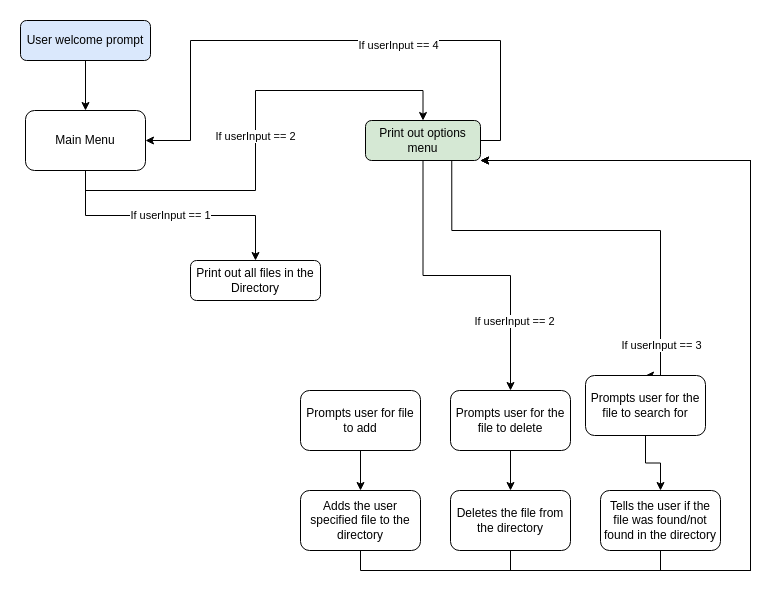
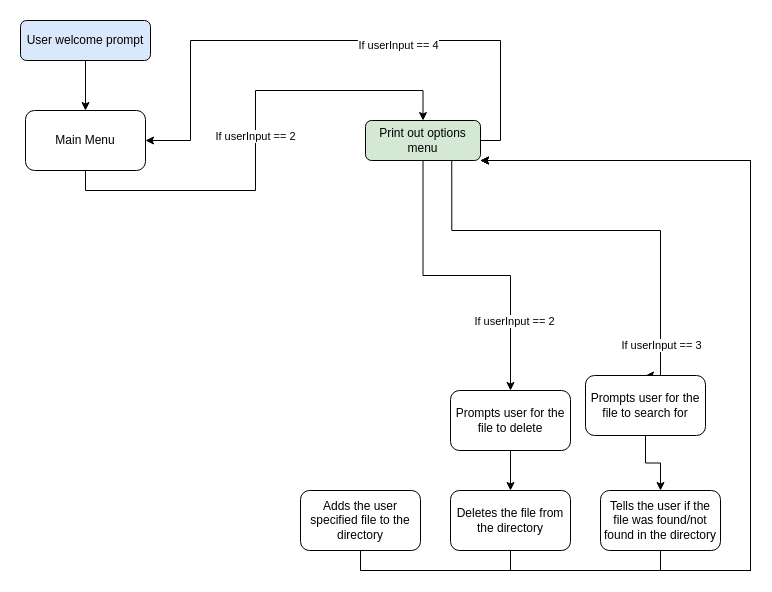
- <mxCell id="4" value="If userInput == 1" style="edgeStyle=orthogonalEdgeStyle;rounded=0;orthogonalLoop=1;jettySize=auto;html=1;exitX=0.5;exitY=1;exitDx=0;exitDy=0;entryX=0.5;entryY=0;entryDx=0;entryDy=0;" edge="1" parent="1" source="6" target="14"><mxGeometry relative="1" as="geometry" /></mxCell>
- <mxCell id="14" value="Print out all files in the Directory&lt;br&gt;" style="rounded=1;whiteSpace=wrap;html=1;" vertex="1" parent="1"><mxGeometry x="190" y="260" width="130" height="40" as="geometry" /></mxCell>
- <mxCell id="16" value="Prompts user for file to add" style="rounded=1;whiteSpace=wrap;html=1;" vertex="1" parent="1"><mxGeometry x="300" y="390" width="120" height="60" as="geometry" /></mxCell>
- <mxCell id="15" style="edgeStyle=orthogonalEdgeStyle;rounded=0;orthogonalLoop=1;jettySize=auto;html=1;exitX=0.5;exitY=1;exitDx=0;exitDy=0;entryX=0.5;entryY=0;entryDx=0;entryDy=0;" edge="1" parent="1" source="16" target="22"><mxGeometry relative="1" as="geometry" /></mxCell>
